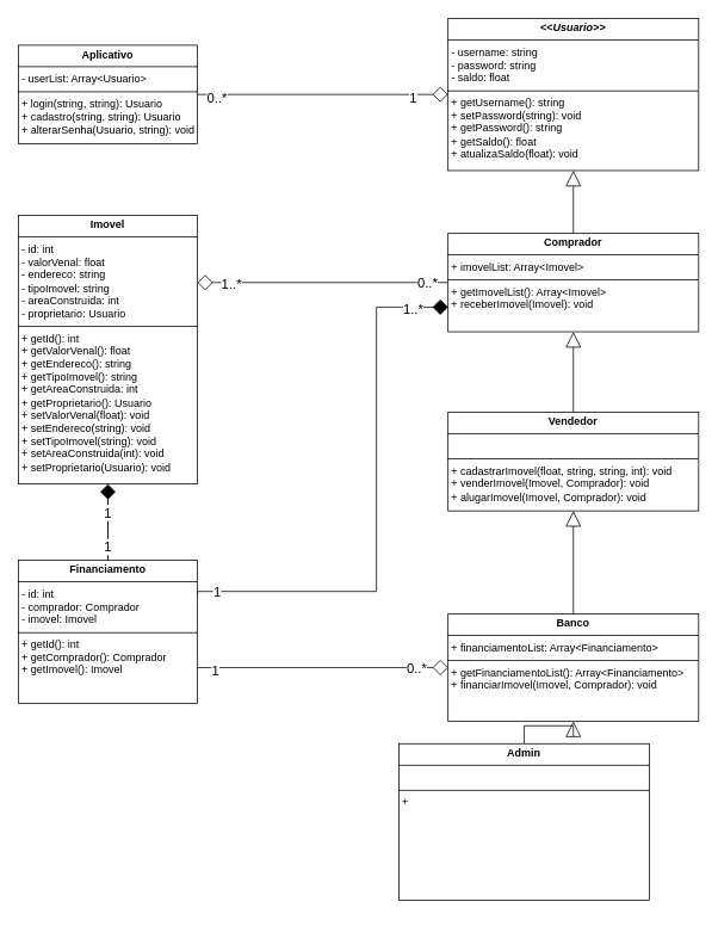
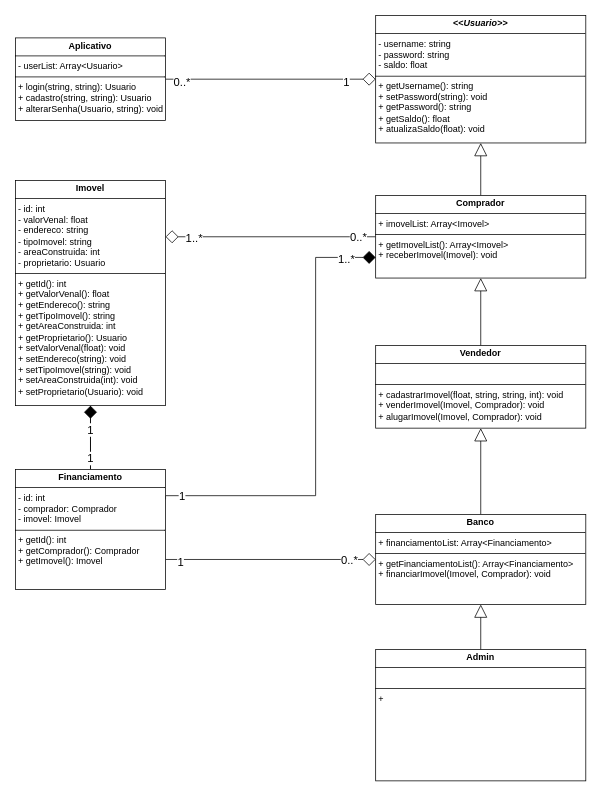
- <mxCell id="13" value="&lt;p style=&quot;margin:0px;margin-top:4px;text-align:center;&quot;&gt;&lt;b&gt;Admin&lt;/b&gt;&lt;/p&gt;&lt;hr size=&quot;1&quot; style=&quot;border-style:solid;&quot;&gt;&lt;p style=&quot;margin:0px;margin-left:4px;&quot;&gt;&lt;br&gt;&lt;/p&gt;&lt;hr size=&quot;1&quot; style=&quot;border-style:solid;&quot;&gt;&lt;p style=&quot;margin:0px;margin-left:4px;&quot;&gt;+ &lt;br&gt;&lt;/p&gt;" style="verticalAlign=top;align=left;overflow=fill;html=1;whiteSpace=wrap;" vertex="1" parent="1"><mxGeometry x="445" y="830" width="280" height="175" as="geometry" /></mxCell>
+ <mxCell id="13" value="&lt;p style=&quot;margin:0px;margin-top:4px;text-align:center;&quot;&gt;&lt;b&gt;Admin&lt;/b&gt;&lt;/p&gt;&lt;hr size=&quot;1&quot; style=&quot;border-style:solid;&quot;&gt;&lt;p style=&quot;margin:0px;margin-left:4px;&quot;&gt;&lt;br&gt;&lt;/p&gt;&lt;hr size=&quot;1&quot; style=&quot;border-style:solid;&quot;&gt;&lt;p style=&quot;margin:0px;margin-left:4px;&quot;&gt;+ &lt;br&gt;&lt;/p&gt;" style="verticalAlign=top;align=left;overflow=fill;html=1;whiteSpace=wrap;" vertex="1" parent="1"><mxGeometry x="500" y="865" width="280" height="175" as="geometry" /></mxCell>
